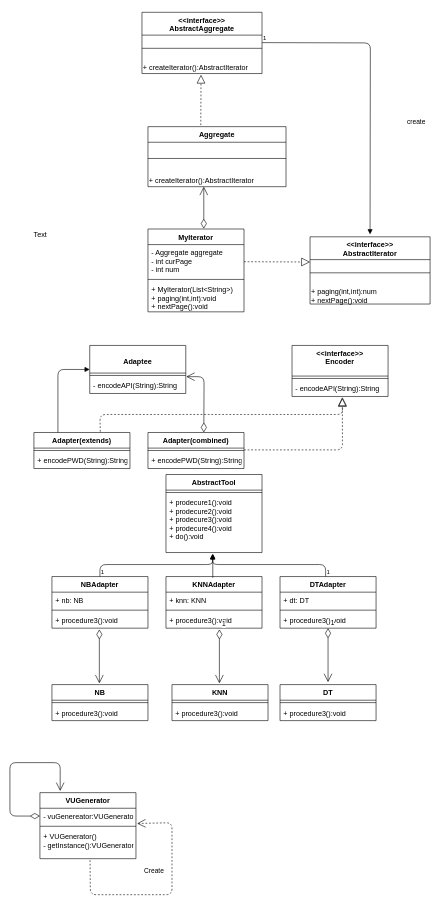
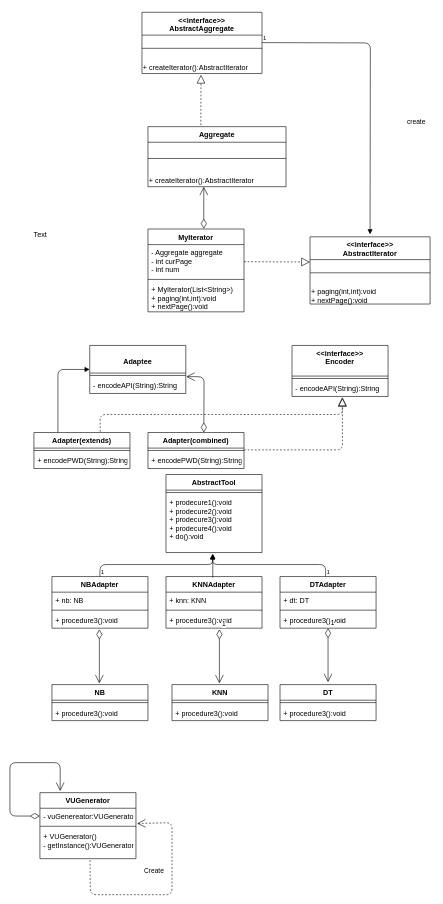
- <mxCell id="24" value="+ paging(int,int):num&lt;br style=&quot;padding: 0px ; margin: 0px&quot;&gt;+ nextPage():void" style="text;html=1;resizable=0;points=[];autosize=1;align=left;verticalAlign=top;spacingTop=-4;" parent="22" vertex="1"><mxGeometry y="82" width="200" height="30" as="geometry" /></mxCell>
+ <mxCell id="24" value="+ paging(int,int):void&lt;br style=&quot;padding: 0px ; margin: 0px&quot;&gt;+ nextPage():void" style="text;html=1;resizable=0;points=[];autosize=1;align=left;verticalAlign=top;spacingTop=-4;" parent="22" vertex="1"><mxGeometry y="82" width="200" height="30" as="geometry" /></mxCell>
